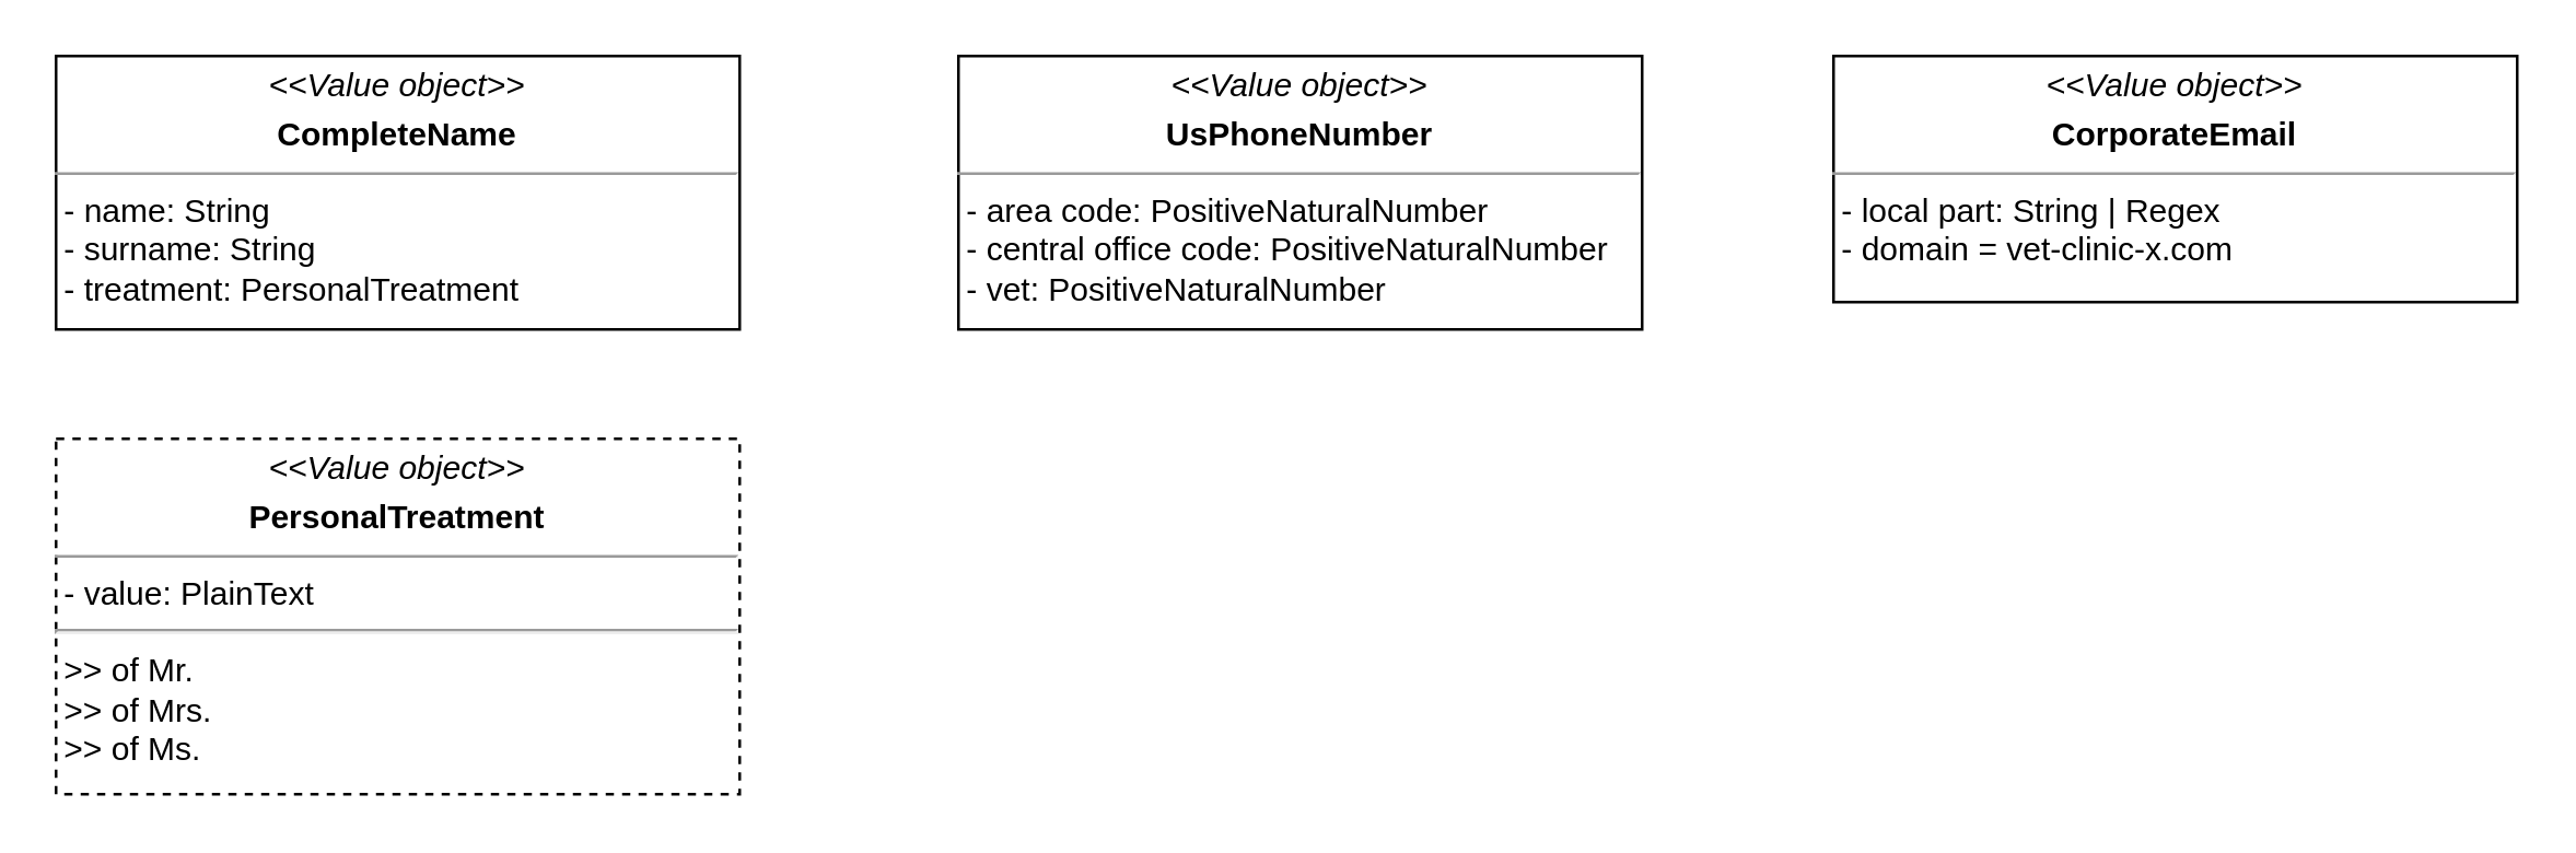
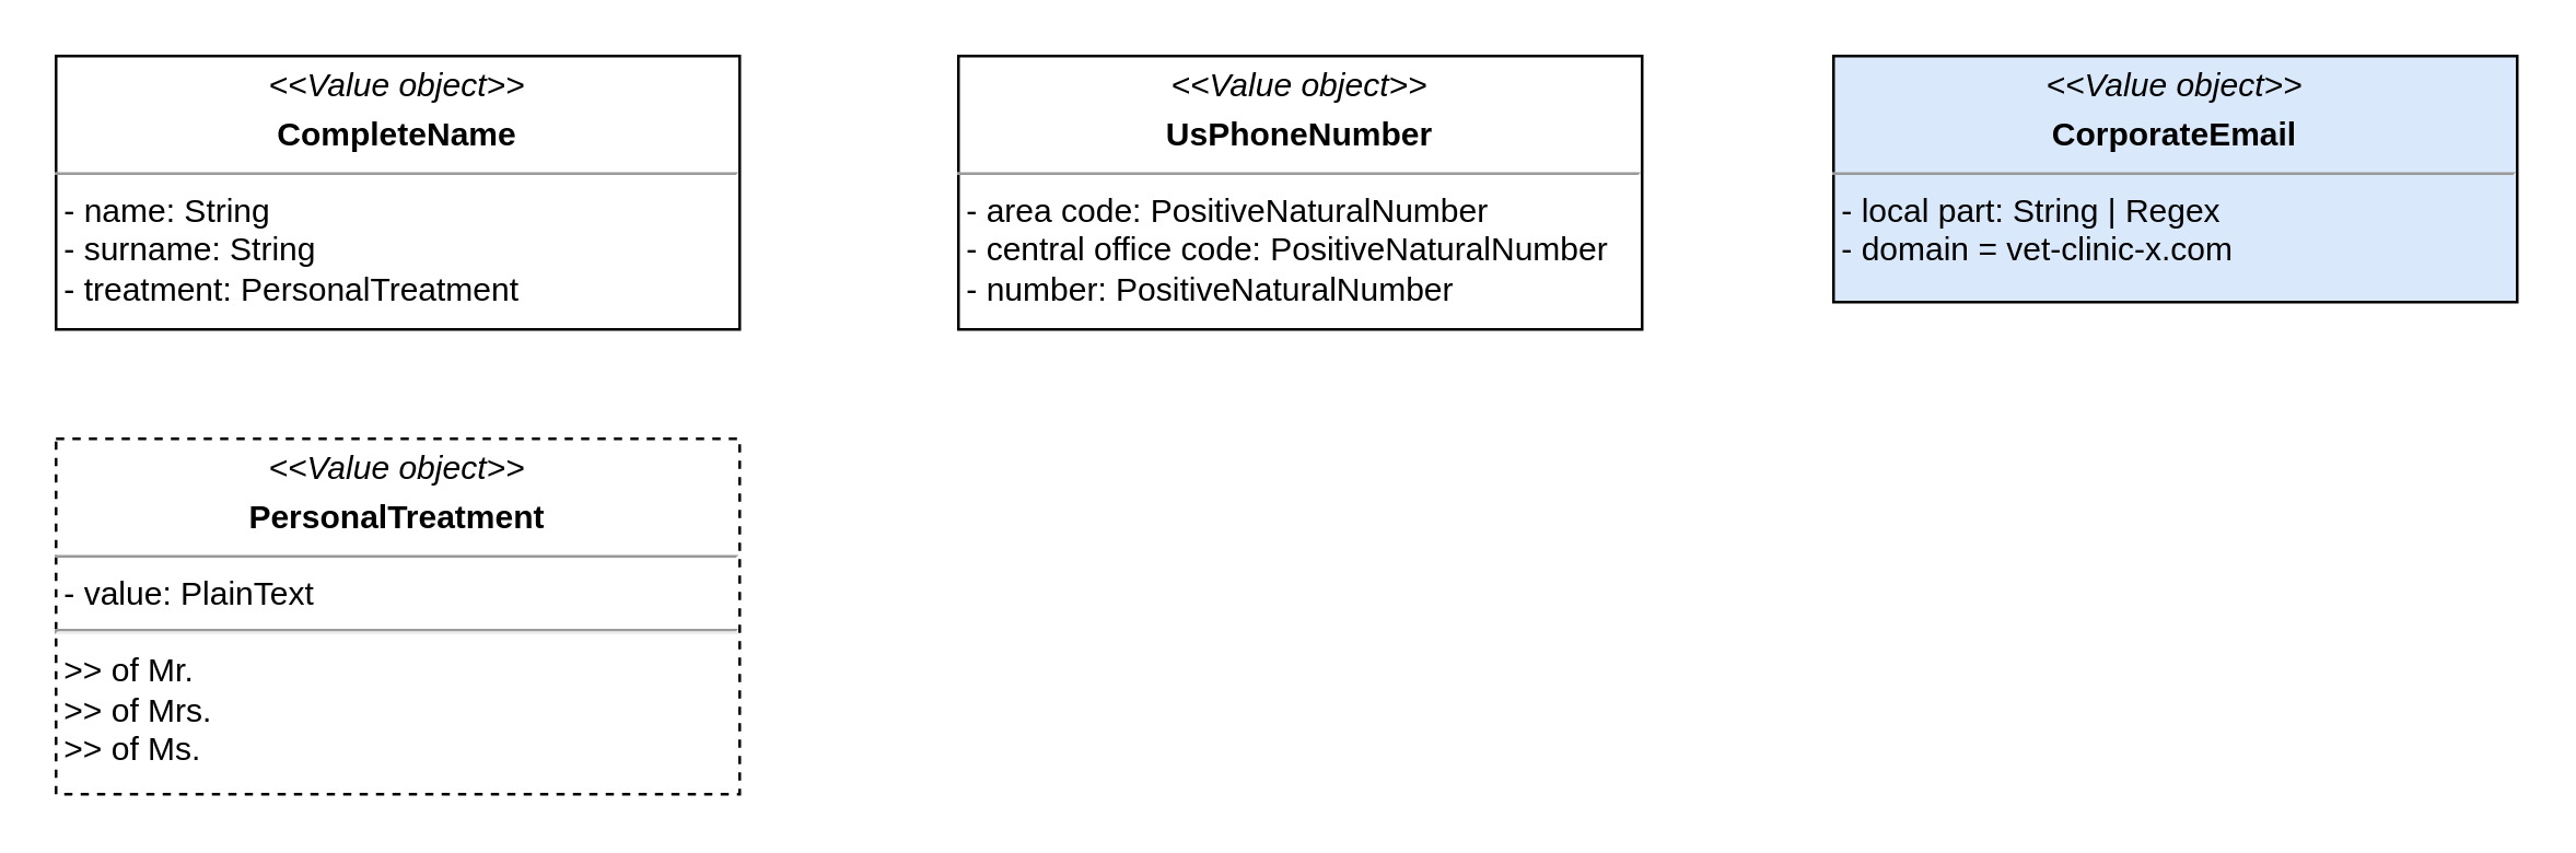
- <mxCell id="4" value="&lt;p style=&quot;margin:0px;margin-top:4px;text-align:center;&quot;&gt;&lt;i&gt;&amp;lt;&amp;lt;Value object&amp;gt;&amp;gt;&lt;/i&gt;&lt;/p&gt;&lt;p style=&quot;margin:0px;margin-top:4px;text-align:center;&quot;&gt;&lt;b&gt;UsPhoneNumber&lt;/b&gt;&lt;br&gt;&lt;/p&gt;&lt;hr size=&quot;1&quot;&gt;&lt;div&gt;&amp;nbsp;- area code: PositiveNaturalNumber&lt;/div&gt;&lt;div&gt;&amp;nbsp;- central office code: PositiveNaturalNumber&lt;/div&gt;&lt;div&gt;&amp;nbsp;- vet: PositiveNaturalNumber&lt;/div&gt;" style="verticalAlign=top;align=left;overflow=fill;fontSize=12;fontFamily=Helvetica;html=1;whiteSpace=wrap;" parent="1" vertex="1"><mxGeometry x="350" y="20" width="250" height="100" as="geometry" /></mxCell>
+ <mxCell id="4" value="&lt;p style=&quot;margin:0px;margin-top:4px;text-align:center;&quot;&gt;&lt;i&gt;&amp;lt;&amp;lt;Value object&amp;gt;&amp;gt;&lt;/i&gt;&lt;/p&gt;&lt;p style=&quot;margin:0px;margin-top:4px;text-align:center;&quot;&gt;&lt;b&gt;UsPhoneNumber&lt;/b&gt;&lt;br&gt;&lt;/p&gt;&lt;hr size=&quot;1&quot;&gt;&lt;div&gt;&amp;nbsp;- area code: PositiveNaturalNumber&lt;/div&gt;&lt;div&gt;&amp;nbsp;- central office code: PositiveNaturalNumber&lt;/div&gt;&lt;div&gt;&amp;nbsp;- number: PositiveNaturalNumber&lt;/div&gt;" style="verticalAlign=top;align=left;overflow=fill;fontSize=12;fontFamily=Helvetica;html=1;whiteSpace=wrap;" parent="1" vertex="1"><mxGeometry x="350" y="20" width="250" height="100" as="geometry" /></mxCell>
- <mxCell id="5" value="&lt;p style=&quot;margin:0px;margin-top:4px;text-align:center;&quot;&gt;&lt;i&gt;&amp;lt;&amp;lt;Value object&amp;gt;&amp;gt;&lt;/i&gt;&lt;/p&gt;&lt;p style=&quot;margin:0px;margin-top:4px;text-align:center;&quot;&gt;&lt;b&gt;CorporateEmail&lt;/b&gt;&lt;br&gt;&lt;/p&gt;&lt;hr size=&quot;1&quot;&gt;&lt;div&gt;&amp;nbsp;- local part: String | Regex&lt;/div&gt;&lt;div&gt;&amp;nbsp;- domain = vet-clinic-x.com&lt;br&gt;&lt;/div&gt;" style="verticalAlign=top;align=left;overflow=fill;fontSize=12;fontFamily=Helvetica;html=1;whiteSpace=wrap;" parent="1" vertex="1"><mxGeometry x="670" y="20" width="250" height="90" as="geometry" /></mxCell>
+ <mxCell id="5" value="&lt;p style=&quot;margin:0px;margin-top:4px;text-align:center;&quot;&gt;&lt;i&gt;&amp;lt;&amp;lt;Value object&amp;gt;&amp;gt;&lt;/i&gt;&lt;/p&gt;&lt;p style=&quot;margin:0px;margin-top:4px;text-align:center;&quot;&gt;&lt;b&gt;CorporateEmail&lt;/b&gt;&lt;br&gt;&lt;/p&gt;&lt;hr size=&quot;1&quot;&gt;&lt;div&gt;&amp;nbsp;- local part: String | Regex&lt;/div&gt;&lt;div&gt;&amp;nbsp;- domain = vet-clinic-x.com&lt;br&gt;&lt;/div&gt;" style="verticalAlign=top;align=left;overflow=fill;fontSize=12;fontFamily=Helvetica;html=1;whiteSpace=wrap;fillColor=#dae8fc;" parent="1" vertex="1"><mxGeometry x="670" y="20" width="250" height="90" as="geometry" /></mxCell>
